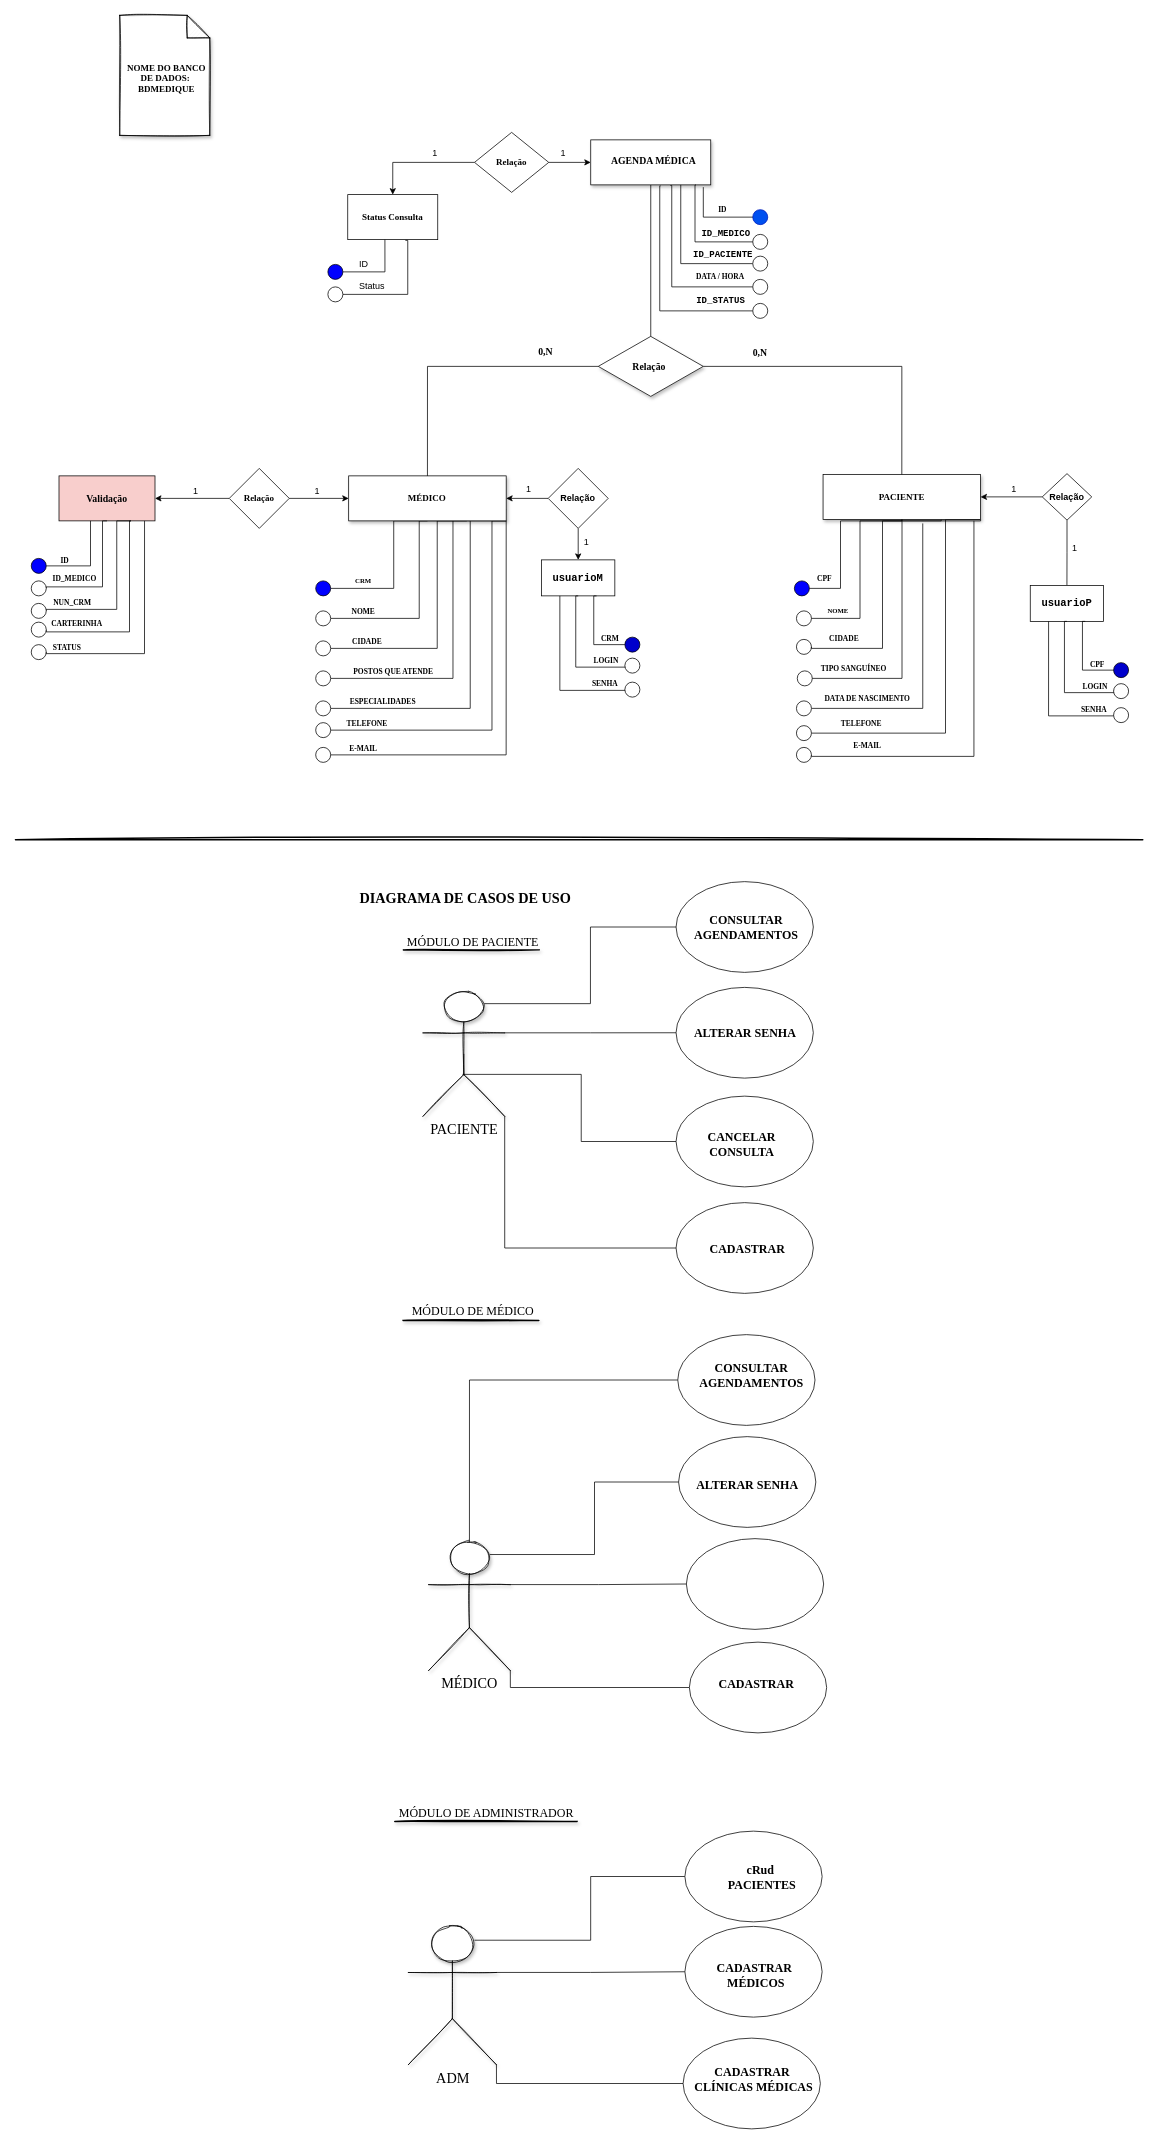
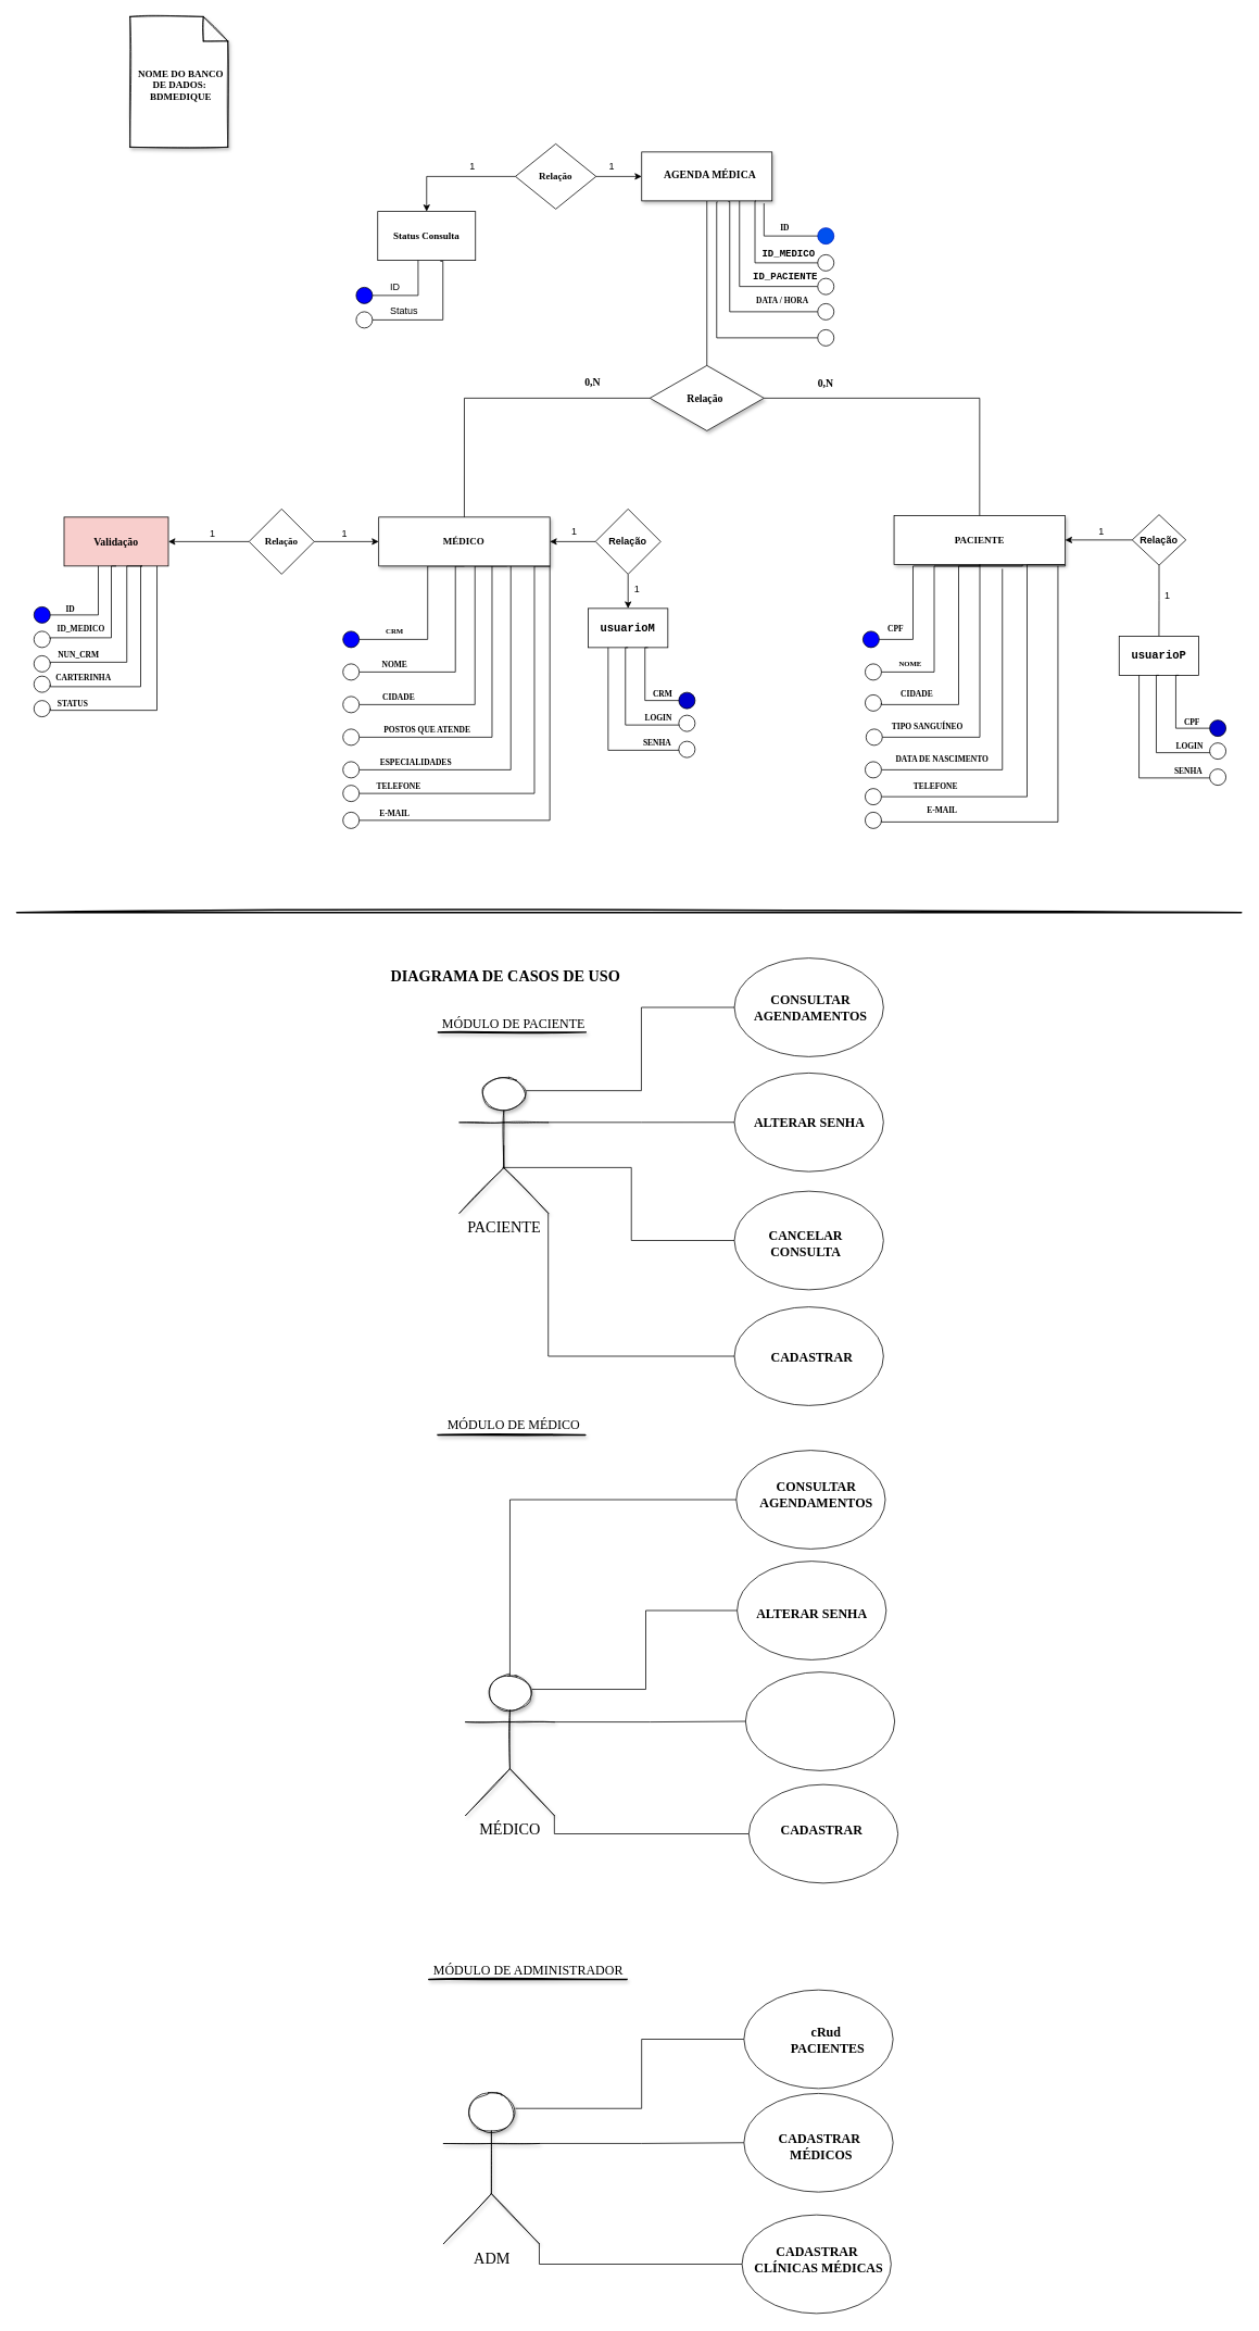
- <mxCell id="142" value="&lt;div style=&quot;font-family: &amp;#34;consolas&amp;#34; , &amp;#34;courier new&amp;#34; , monospace ; line-height: 19px&quot;&gt;&lt;span style=&quot;background-color: rgb(255 , 255 , 255)&quot;&gt;&lt;font style=&quot;font-size: 12px&quot;&gt;&lt;b&gt;ID_STATUS&lt;/b&gt;&lt;/font&gt;&lt;/span&gt;&lt;/div&gt;" style="text;html=1;align=center;verticalAlign=middle;resizable=0;points=[];autosize=1;strokeColor=none;" parent="1" vertex="1"><mxGeometry x="925.75" y="389" width="69" height="23" as="geometry" /></mxCell>
